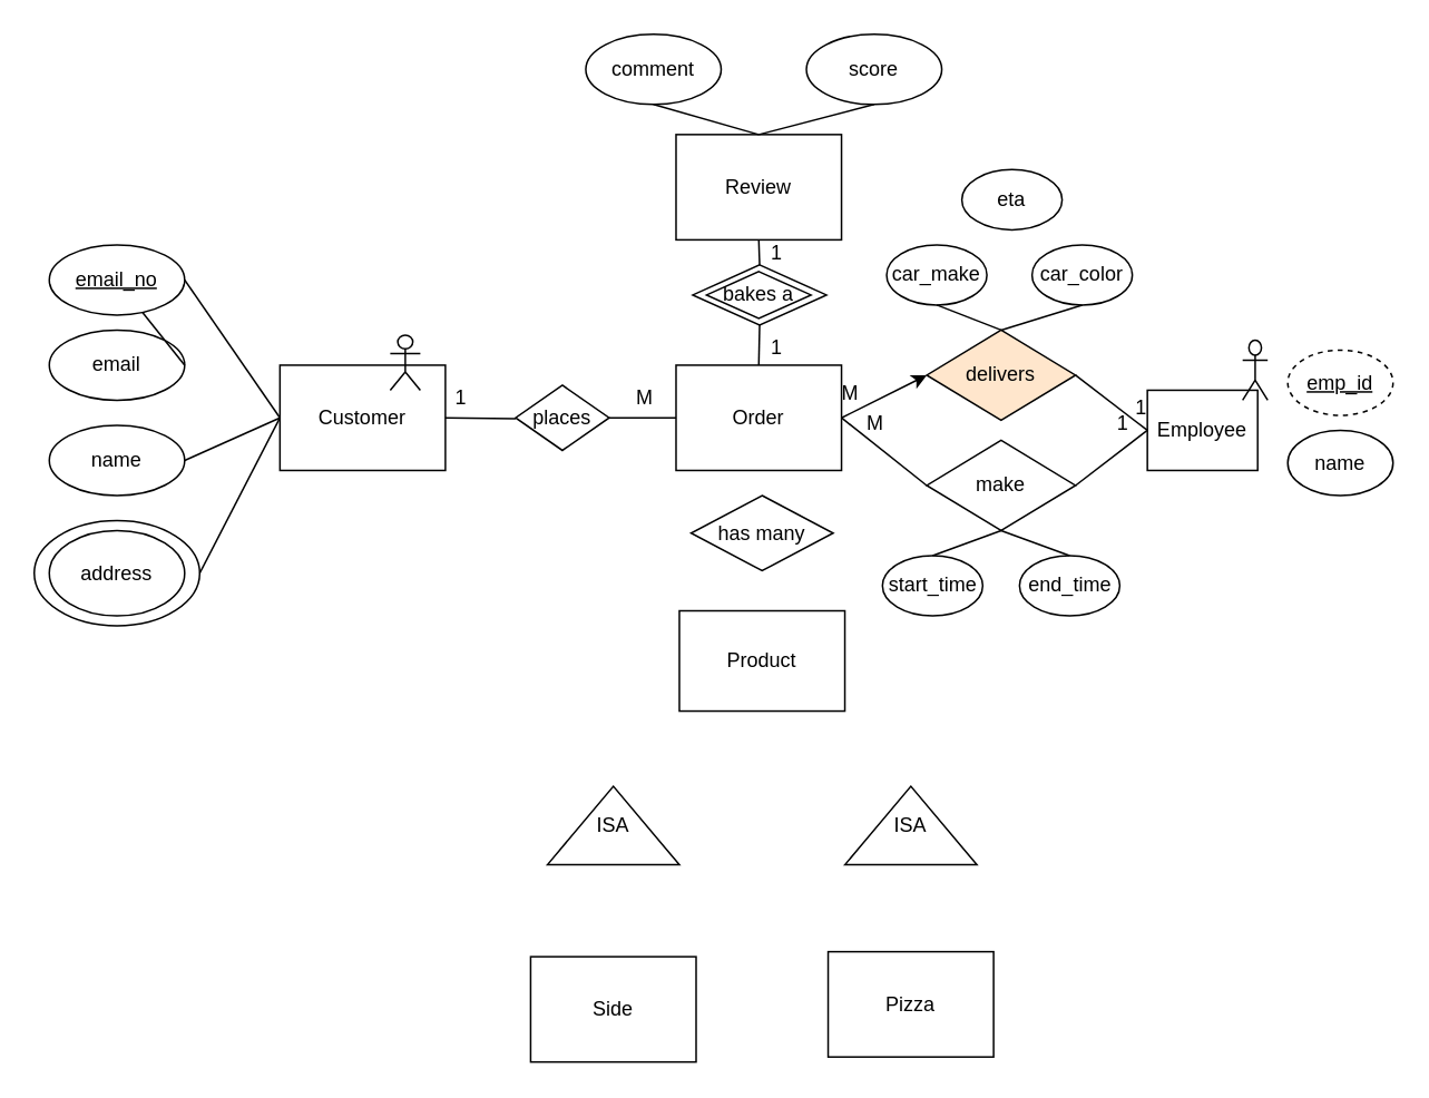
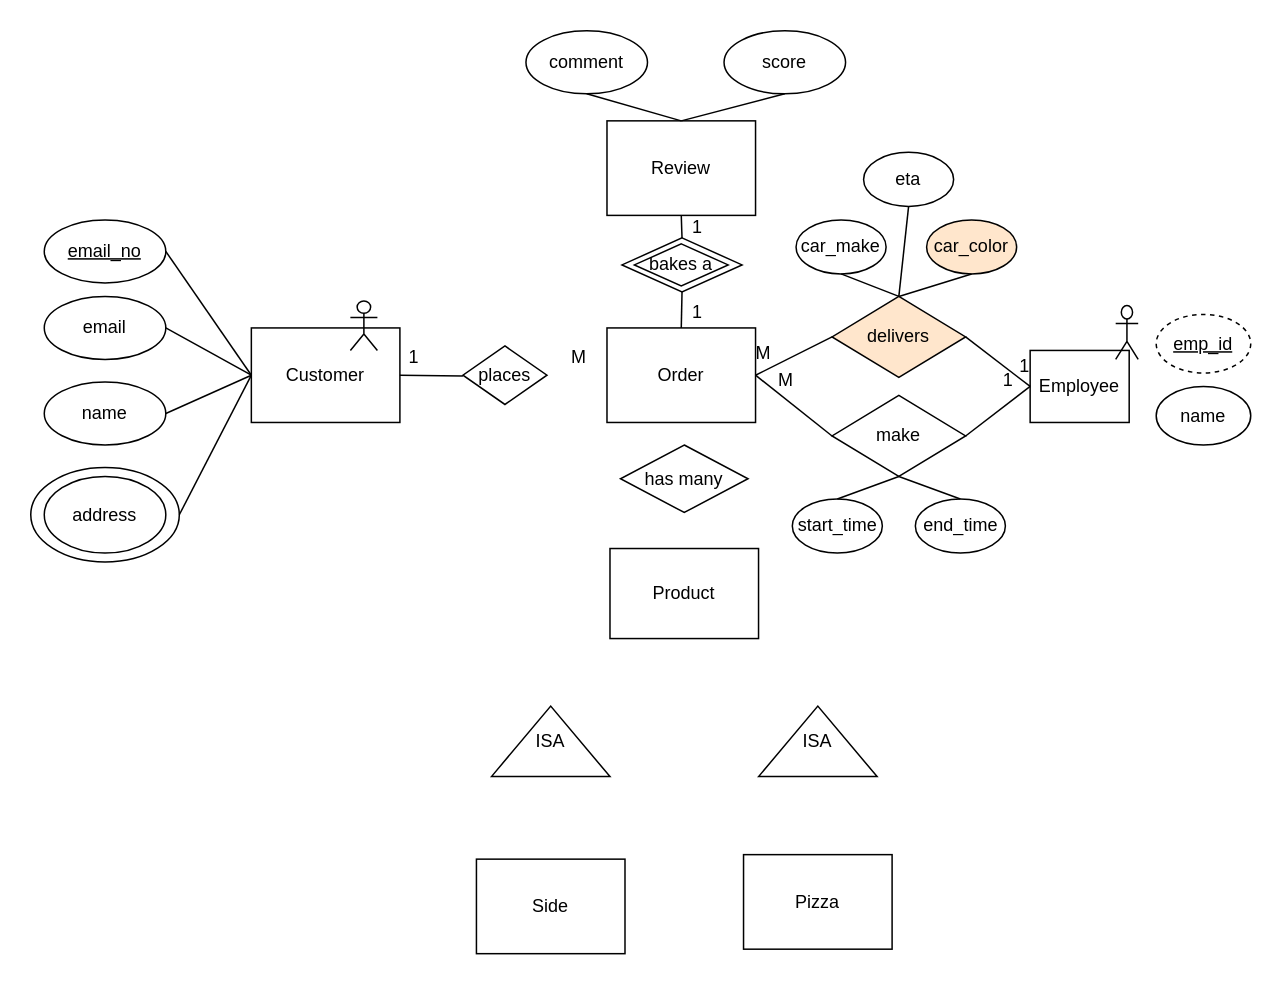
- <mxCell id="48" value="car_color" style="ellipse;whiteSpace=wrap;html=1;" vertex="1" parent="1"><mxGeometry x="617" y="146" width="60" height="36" as="geometry" /></mxCell>
+ <mxCell id="48" value="car_color" style="ellipse;whiteSpace=wrap;html=1;fillColor=#ffe6cc;" vertex="1" parent="1"><mxGeometry x="617" y="146" width="60" height="36" as="geometry" /></mxCell>
+ <mxCell id="50" value="" style="endArrow=none;html=1;rounded=0;entryX=0.5;entryY=1;entryDx=0;entryDy=0;exitX=0.5;exitY=0;exitDx=0;exitDy=0;" edge="1" parent="1" source="37" target="49"><mxGeometry width="50" height="50" relative="1" as="geometry"><mxPoint x="509" y="241" as="sourcePoint" /><mxPoint x="559" y="191" as="targetPoint" /></mxGeometry></mxCell>
- <mxCell id="18" value="" style="endArrow=none;html=1;rounded=0;exitX=1;exitY=0.5;exitDx=0;exitDy=0;" edge="1" parent="1" source="13" target="12"><mxGeometry width="50" height="50" relative="1" as="geometry"><mxPoint x="56" y="400" as="sourcePoint" /><mxPoint x="106" y="350" as="targetPoint" /></mxGeometry></mxCell>
+ <mxCell id="18" value="" style="endArrow=none;html=1;rounded=0;entryX=0;entryY=0.5;entryDx=0;entryDy=0;exitX=1;exitY=0.5;exitDx=0;exitDy=0;" edge="1" parent="1" source="13" target="3"><mxGeometry width="50" height="50" relative="1" as="geometry"><mxPoint x="56" y="400" as="sourcePoint" /><mxPoint x="106" y="350" as="targetPoint" /></mxGeometry></mxCell>
- <mxCell id="40" value="" style="endArrow=classic;html=1;rounded=0;entryX=0;entryY=0.5;entryDx=0;entryDy=0;exitX=1;exitY=0.5;exitDx=0;exitDy=0;" edge="1" parent="1" source="4" target="37"><mxGeometry width="50" height="50" relative="1" as="geometry"><mxPoint x="584" y="253" as="sourcePoint" /><mxPoint x="634" y="203" as="targetPoint" /></mxGeometry></mxCell>
+ <mxCell id="40" value="" style="endArrow=none;html=1;rounded=0;entryX=0;entryY=0.5;entryDx=0;entryDy=0;exitX=1;exitY=0.5;exitDx=0;exitDy=0;" edge="1" parent="1" source="4" target="37"><mxGeometry width="50" height="50" relative="1" as="geometry"><mxPoint x="584" y="253" as="sourcePoint" /><mxPoint x="634" y="203" as="targetPoint" /></mxGeometry></mxCell>
- <mxCell id="27" value="" style="endArrow=none;html=1;rounded=0;exitX=1;exitY=0.5;exitDx=0;exitDy=0;entryX=0;entryY=0.5;entryDx=0;entryDy=0;" edge="1" parent="1" source="20" target="4"><mxGeometry width="50" height="50" relative="1" as="geometry"><mxPoint x="356" y="281" as="sourcePoint" /><mxPoint x="406" y="231" as="targetPoint" /></mxGeometry></mxCell>
